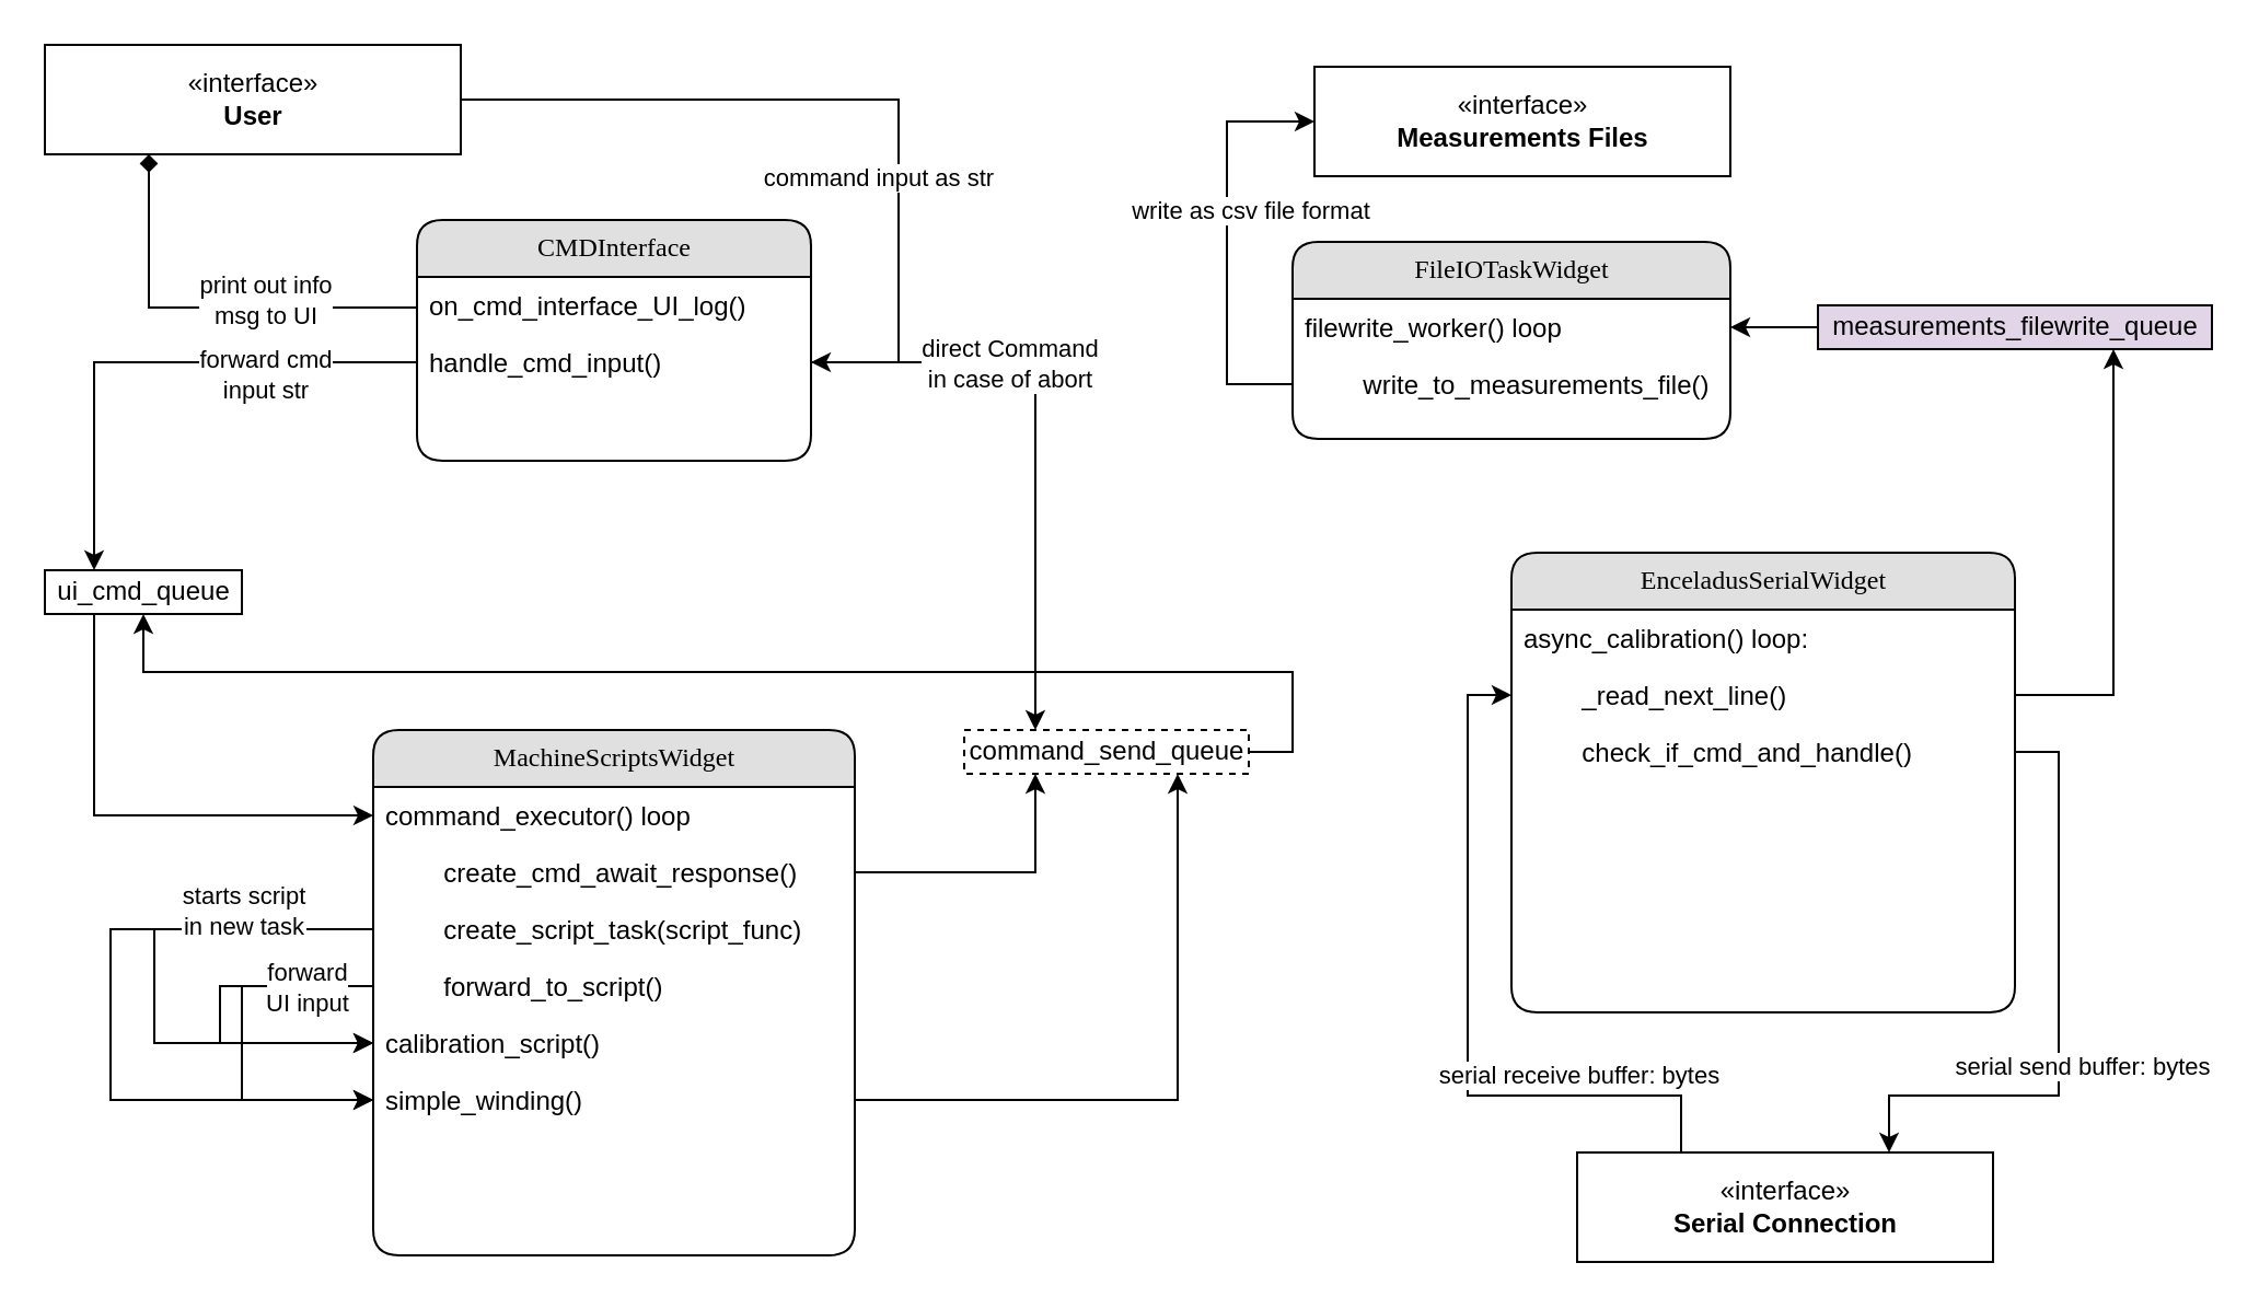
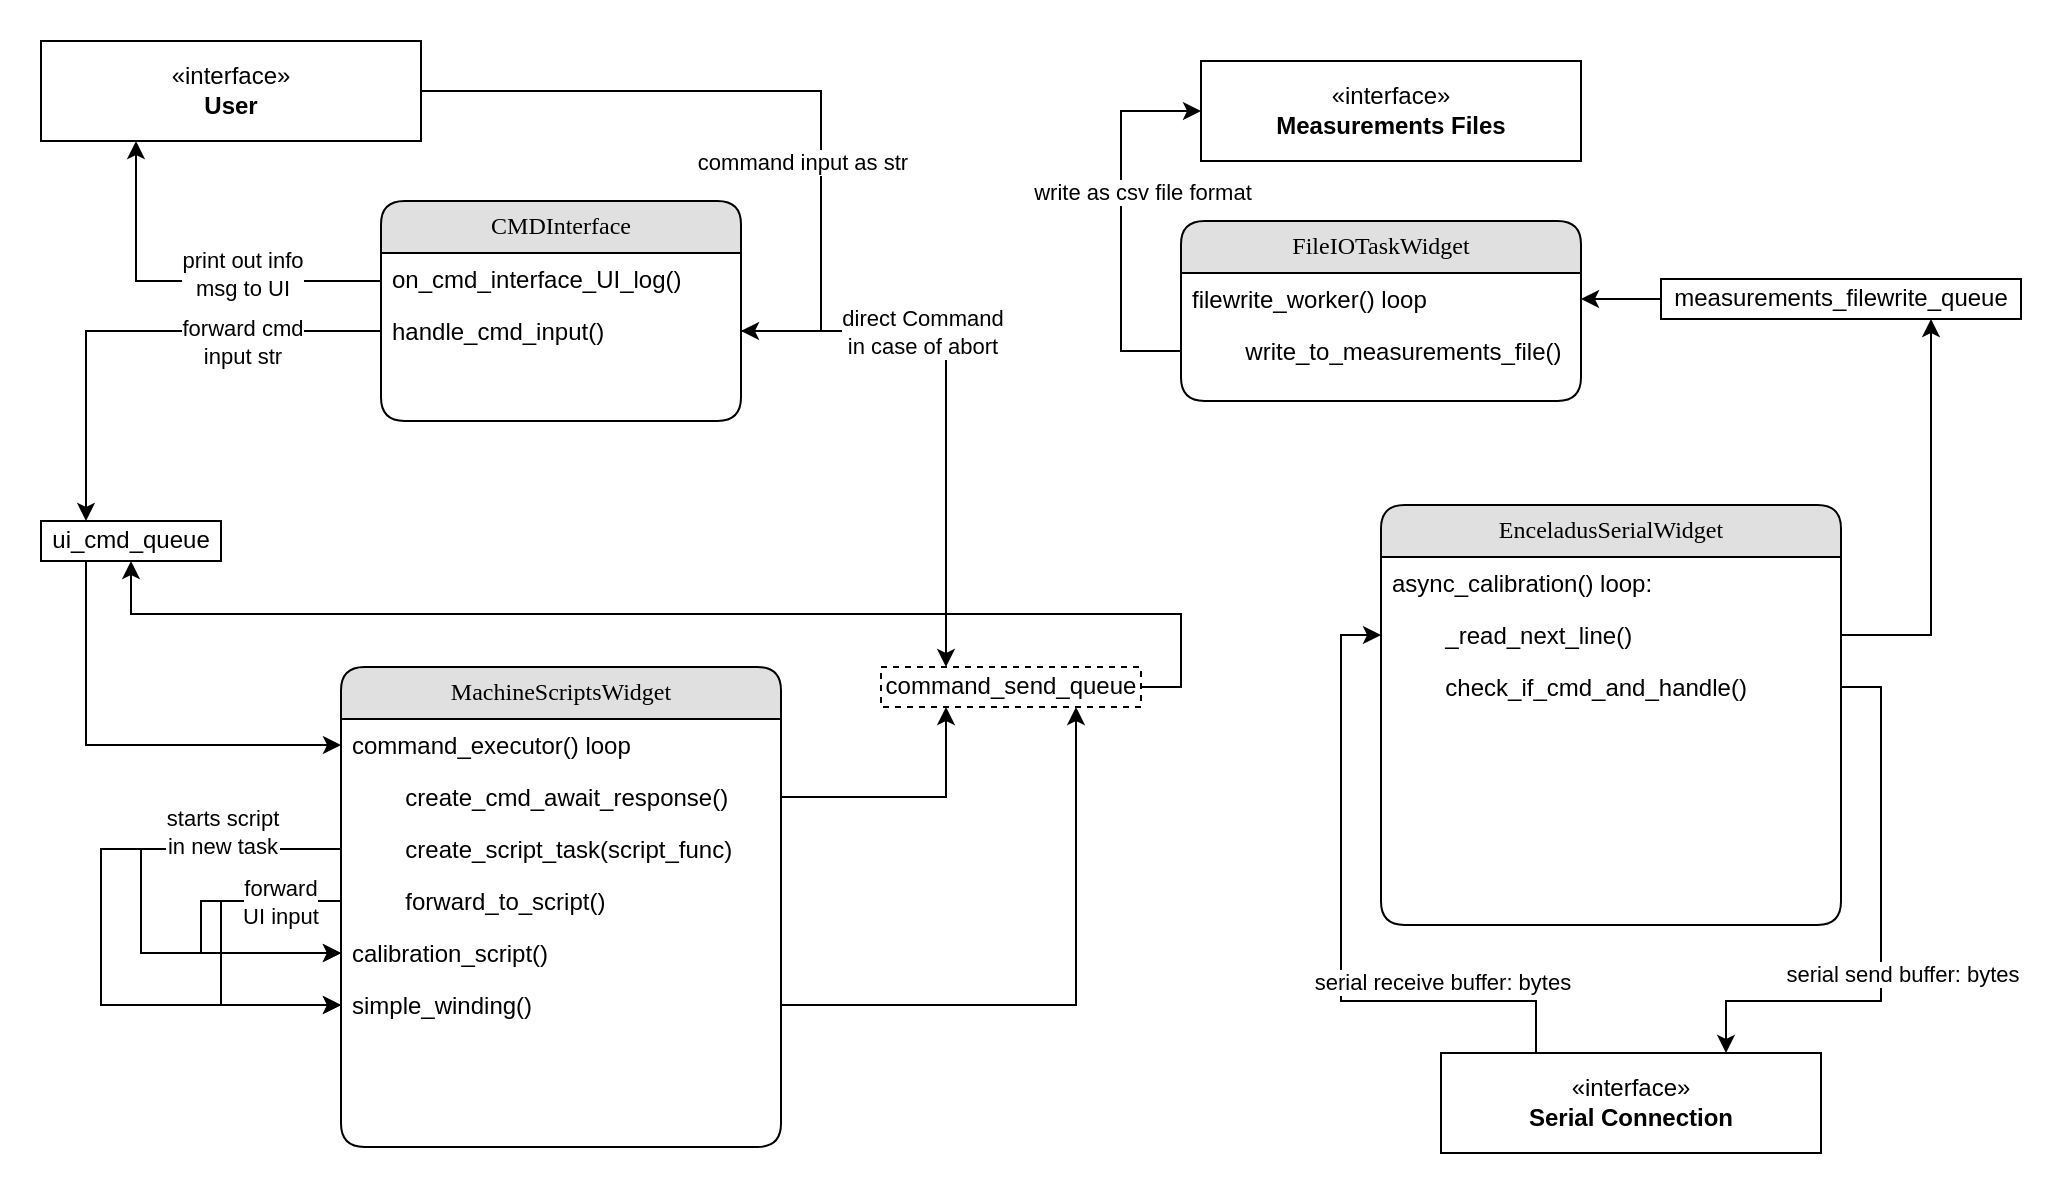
- <mxCell id="42" style="edgeStyle=orthogonalEdgeStyle;rounded=0;orthogonalLoop=1;jettySize=auto;html=1;exitX=0;exitY=0.5;exitDx=0;exitDy=0;entryX=0.25;entryY=1;entryDx=0;entryDy=0;endArrow=diamond;" edge="1" parent="1" source="3" target="36"><mxGeometry relative="1" as="geometry"><Array as="points"><mxPoint x="190" y="140" /><mxPoint x="67" y="140" /></Array></mxGeometry></mxCell>
+ <mxCell id="42" style="edgeStyle=orthogonalEdgeStyle;rounded=0;orthogonalLoop=1;jettySize=auto;html=1;exitX=0;exitY=0.5;exitDx=0;exitDy=0;entryX=0.25;entryY=1;entryDx=0;entryDy=0;" edge="1" parent="1" source="3" target="36"><mxGeometry relative="1" as="geometry"><Array as="points"><mxPoint x="190" y="140" /><mxPoint x="67" y="140" /></Array></mxGeometry></mxCell>
- <mxCell id="51" value="measurements_filewrite_queue" style="html=1;fillColor=#e1d5e7;" vertex="1" parent="1"><mxGeometry x="830" y="139" width="180" height="20" as="geometry" /></mxCell>
+ <mxCell id="51" value="measurements_filewrite_queue" style="html=1;" vertex="1" parent="1"><mxGeometry x="830" y="139" width="180" height="20" as="geometry" /></mxCell>
